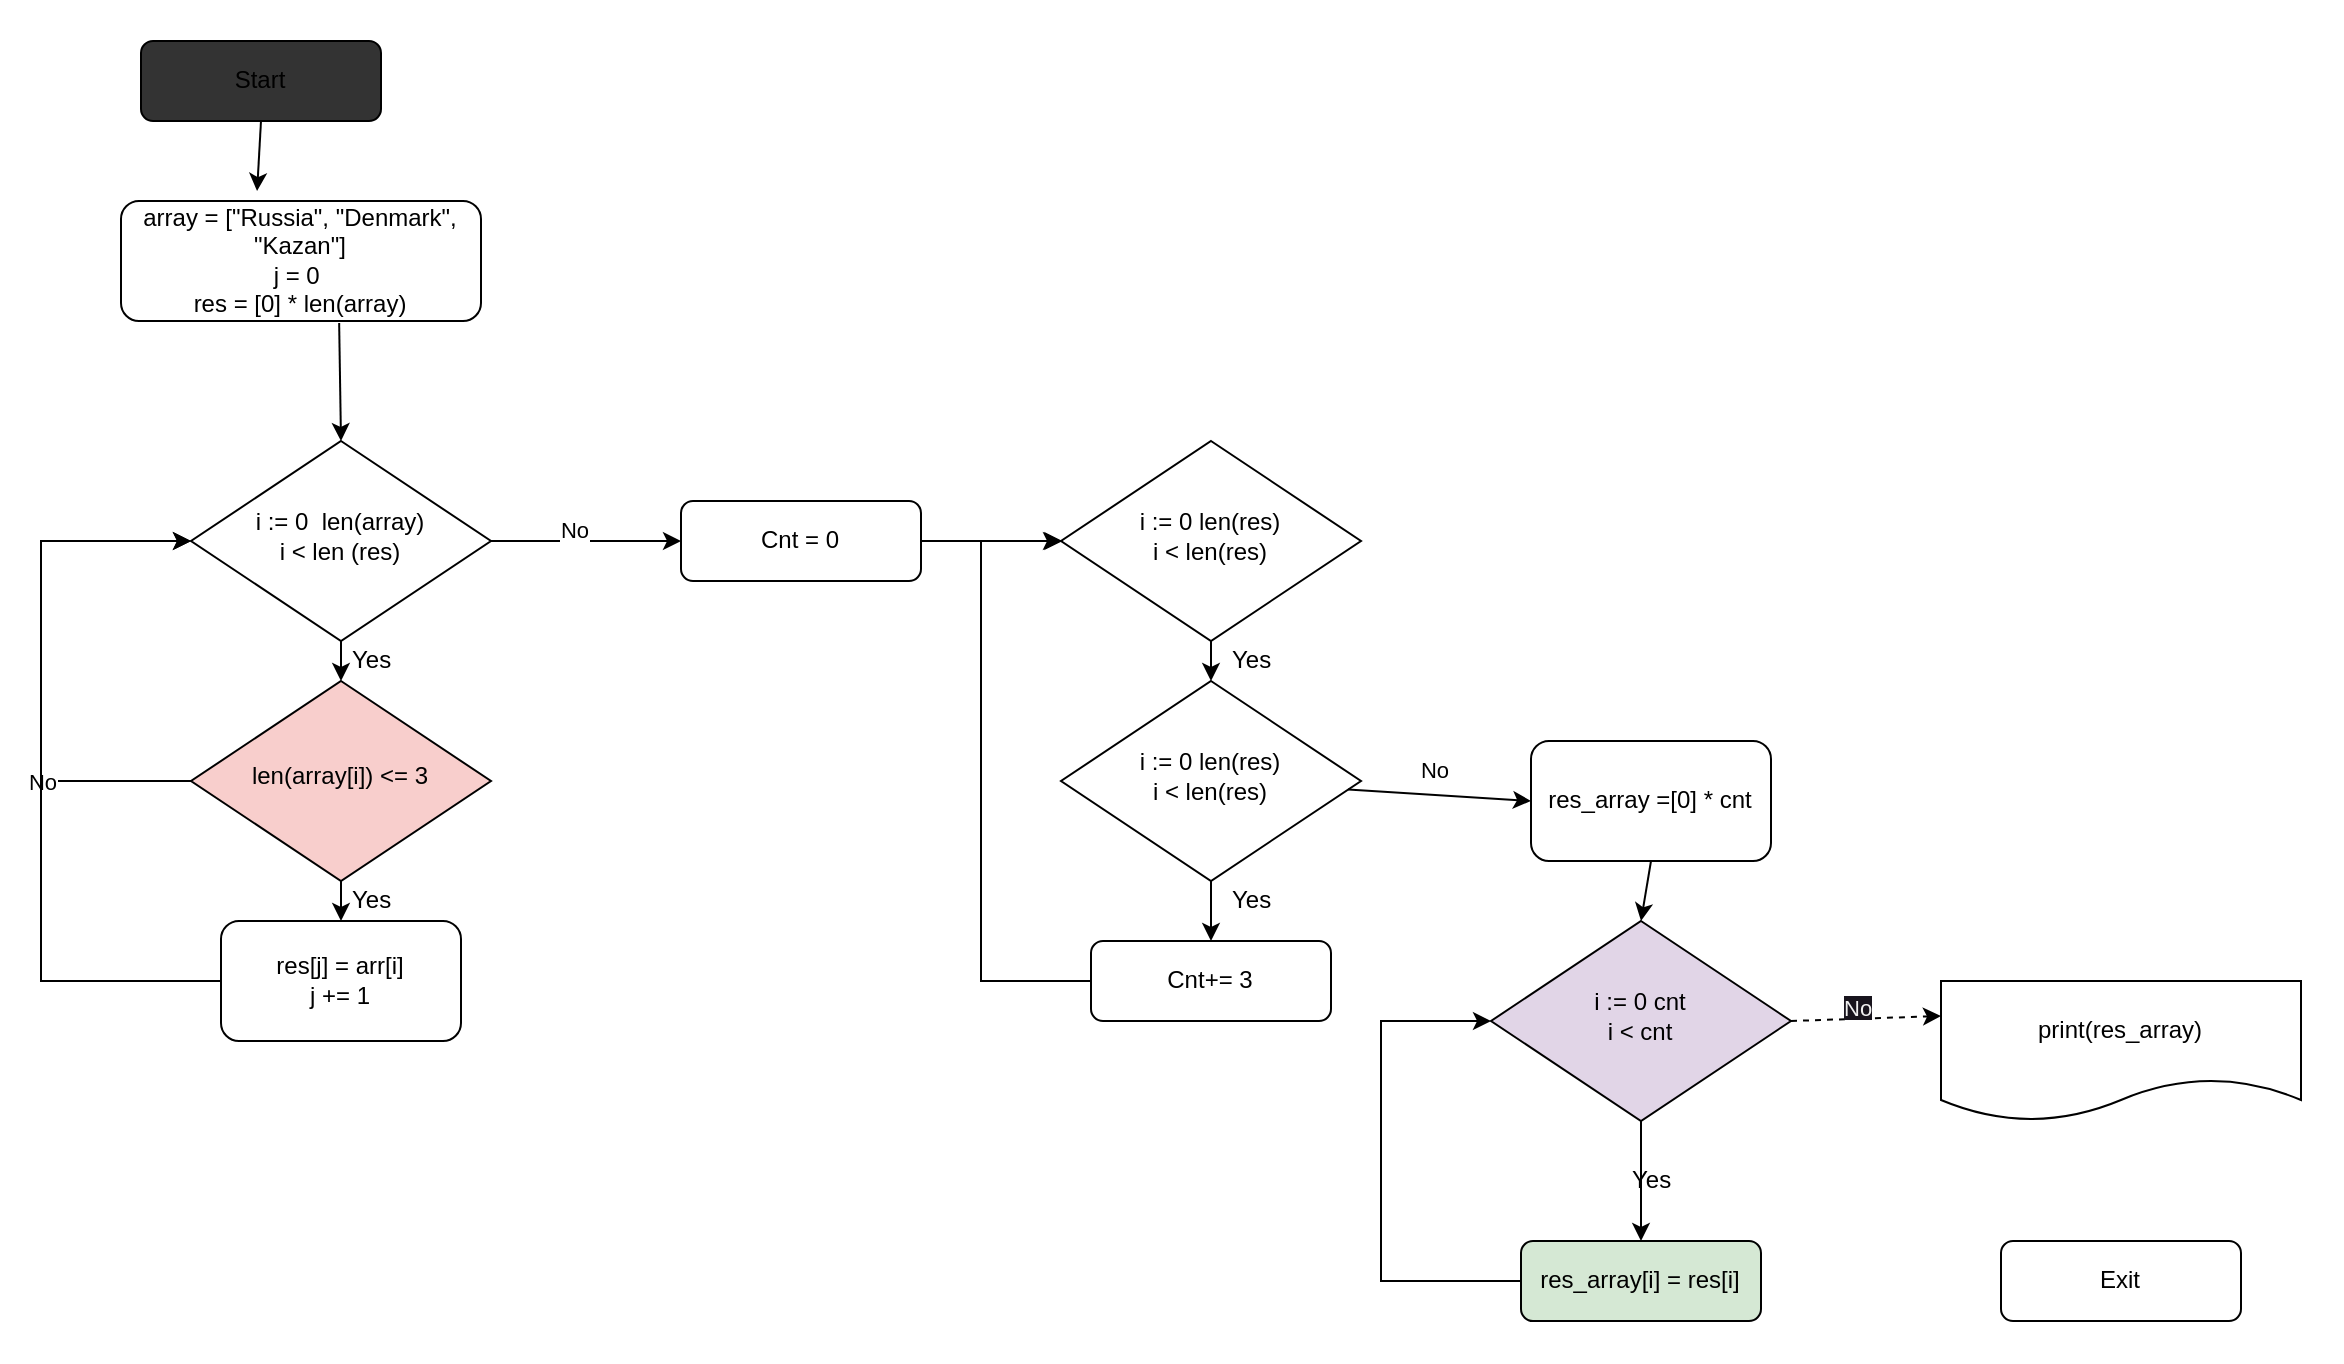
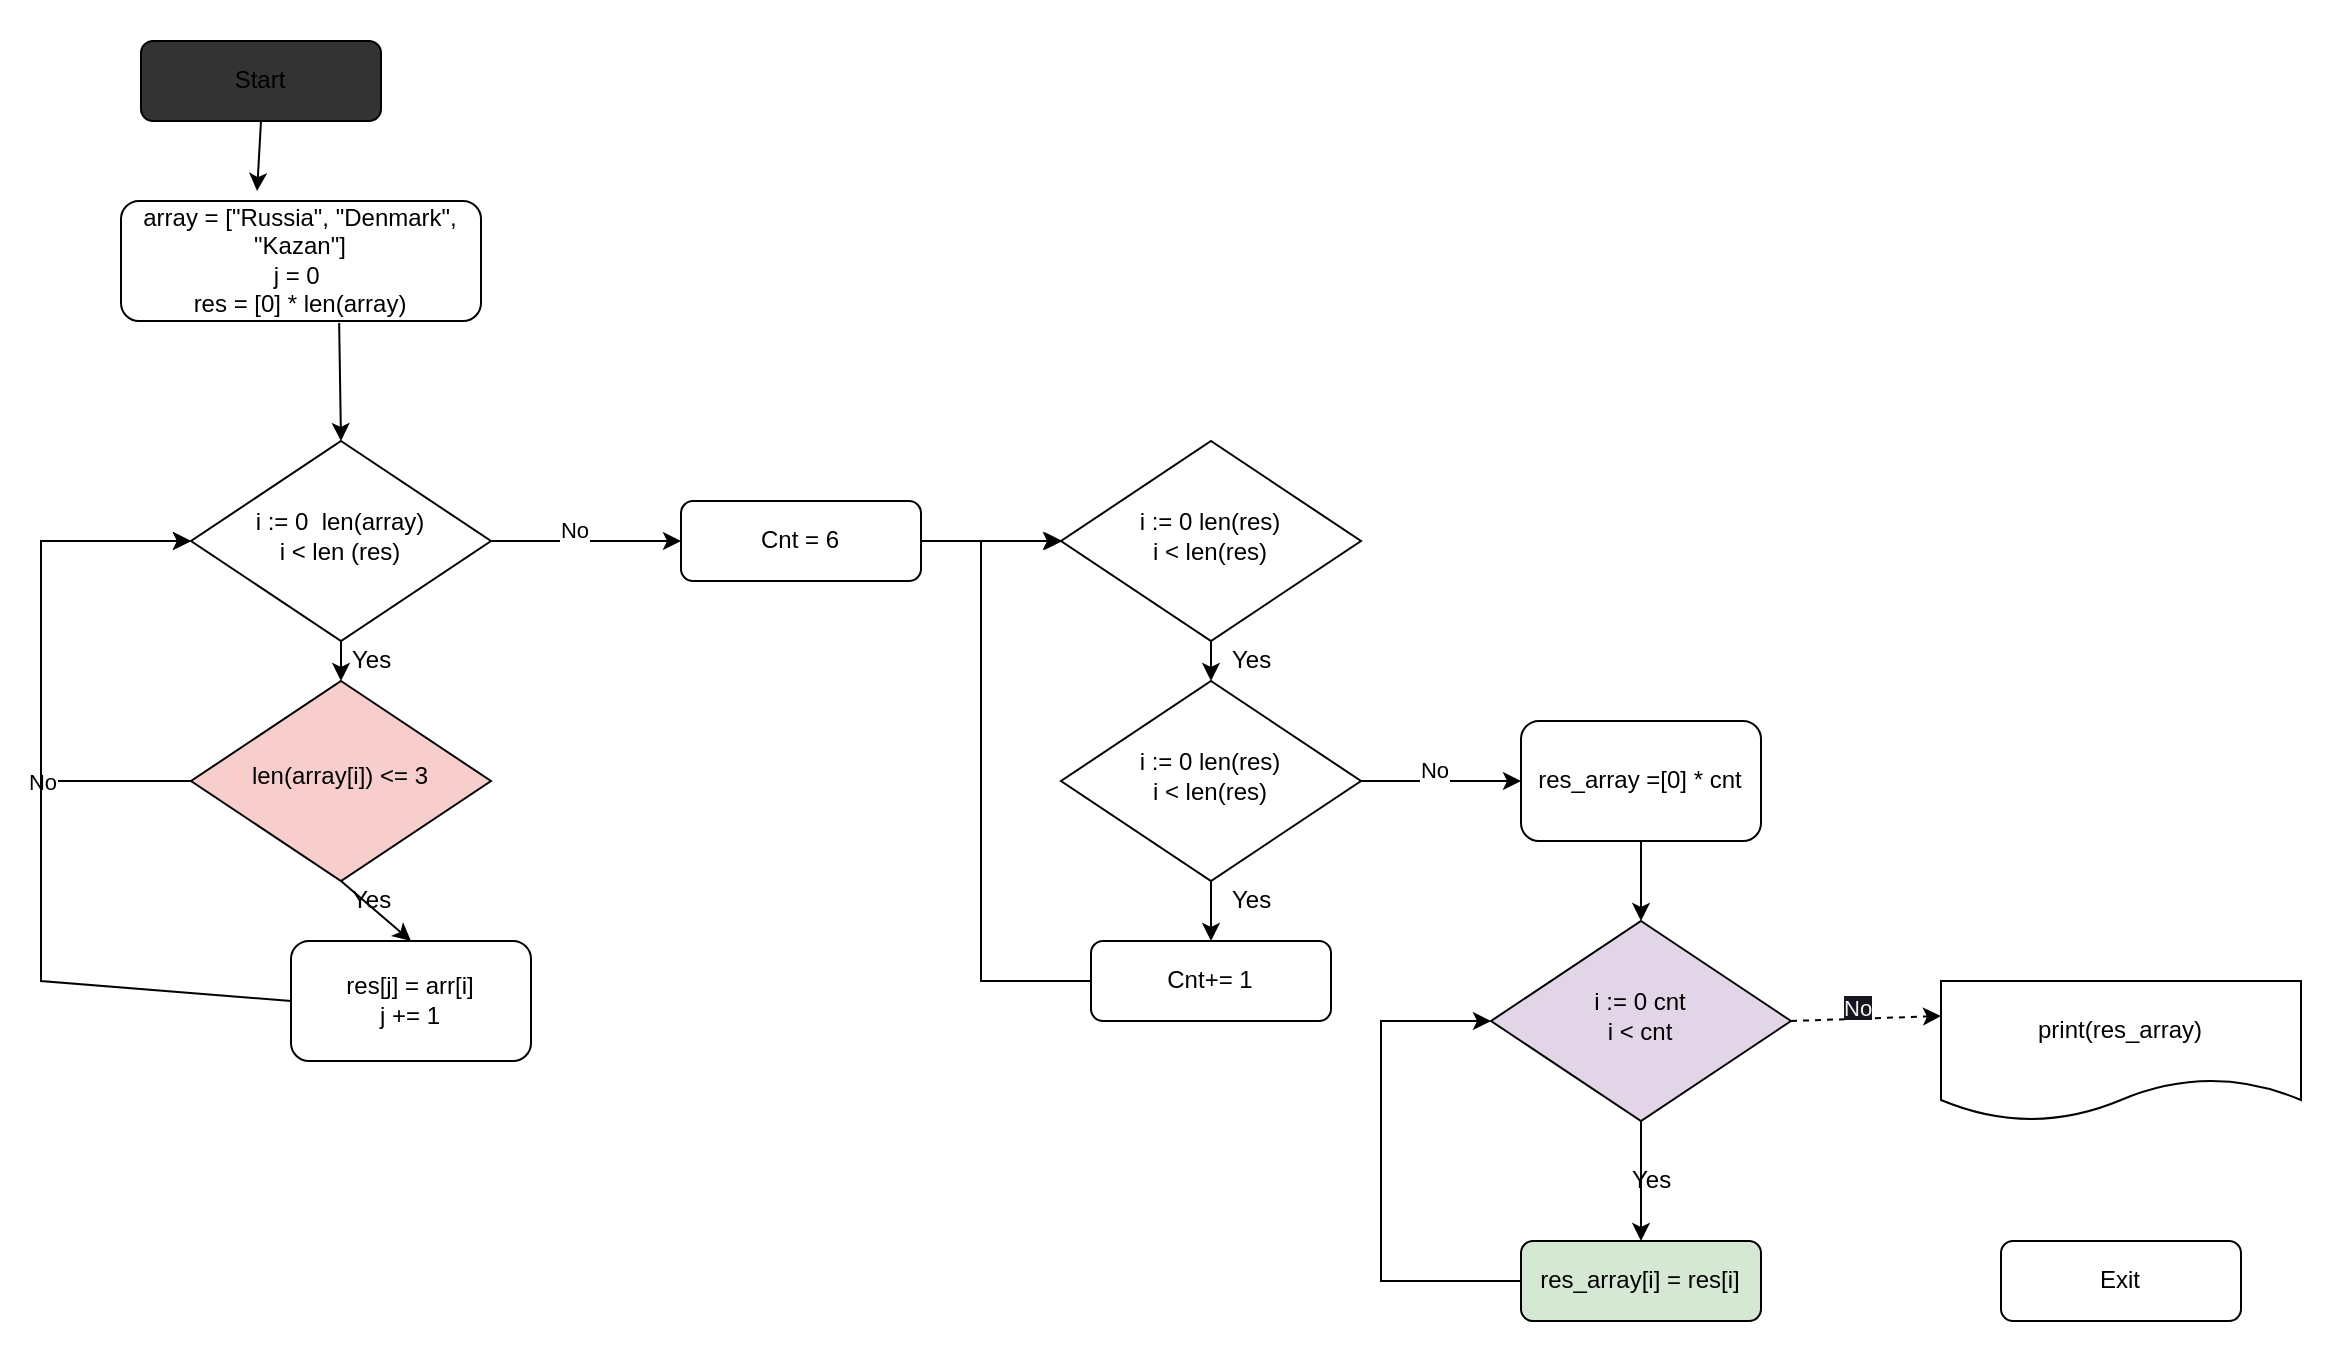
- <mxCell id="5" value="Cnt = 0" style="rounded=1;whiteSpace=wrap;html=1;fontSize=12;glass=0;strokeWidth=1;shadow=0;" parent="1" vertex="1"><mxGeometry x="340" y="250" width="120" height="40" as="geometry" /></mxCell>
+ <mxCell id="5" value="Cnt = 6" style="rounded=1;whiteSpace=wrap;html=1;fontSize=12;glass=0;strokeWidth=1;shadow=0;" parent="1" vertex="1"><mxGeometry x="340" y="250" width="120" height="40" as="geometry" /></mxCell>
- <mxCell id="29" value="res_array =[0] * cnt" style="rounded=1;whiteSpace=wrap;html=1;" vertex="1" parent="1"><mxGeometry x="765" y="370" width="120" height="60" as="geometry" /></mxCell>
+ <mxCell id="29" value="res_array =[0] * cnt" style="rounded=1;whiteSpace=wrap;html=1;" vertex="1" parent="1"><mxGeometry x="760" y="360" width="120" height="60" as="geometry" /></mxCell>
- <mxCell id="9" value="res[j] = arr[i]&lt;br&gt;j += 1" style="rounded=1;whiteSpace=wrap;html=1;" vertex="1" parent="1"><mxGeometry x="110" y="460" width="120" height="60" as="geometry" /></mxCell>
+ <mxCell id="9" value="res[j] = arr[i]&lt;br&gt;j += 1" style="rounded=1;whiteSpace=wrap;html=1;" vertex="1" parent="1"><mxGeometry x="145" y="470" width="120" height="60" as="geometry" /></mxCell>
- <mxCell id="23" value="Cnt+= 3" style="rounded=1;whiteSpace=wrap;html=1;fontSize=12;glass=0;strokeWidth=1;shadow=0;" vertex="1" parent="1"><mxGeometry x="545" y="470" width="120" height="40" as="geometry" /></mxCell>
+ <mxCell id="23" value="Cnt+= 1" style="rounded=1;whiteSpace=wrap;html=1;fontSize=12;glass=0;strokeWidth=1;shadow=0;" vertex="1" parent="1"><mxGeometry x="545" y="470" width="120" height="40" as="geometry" /></mxCell>
